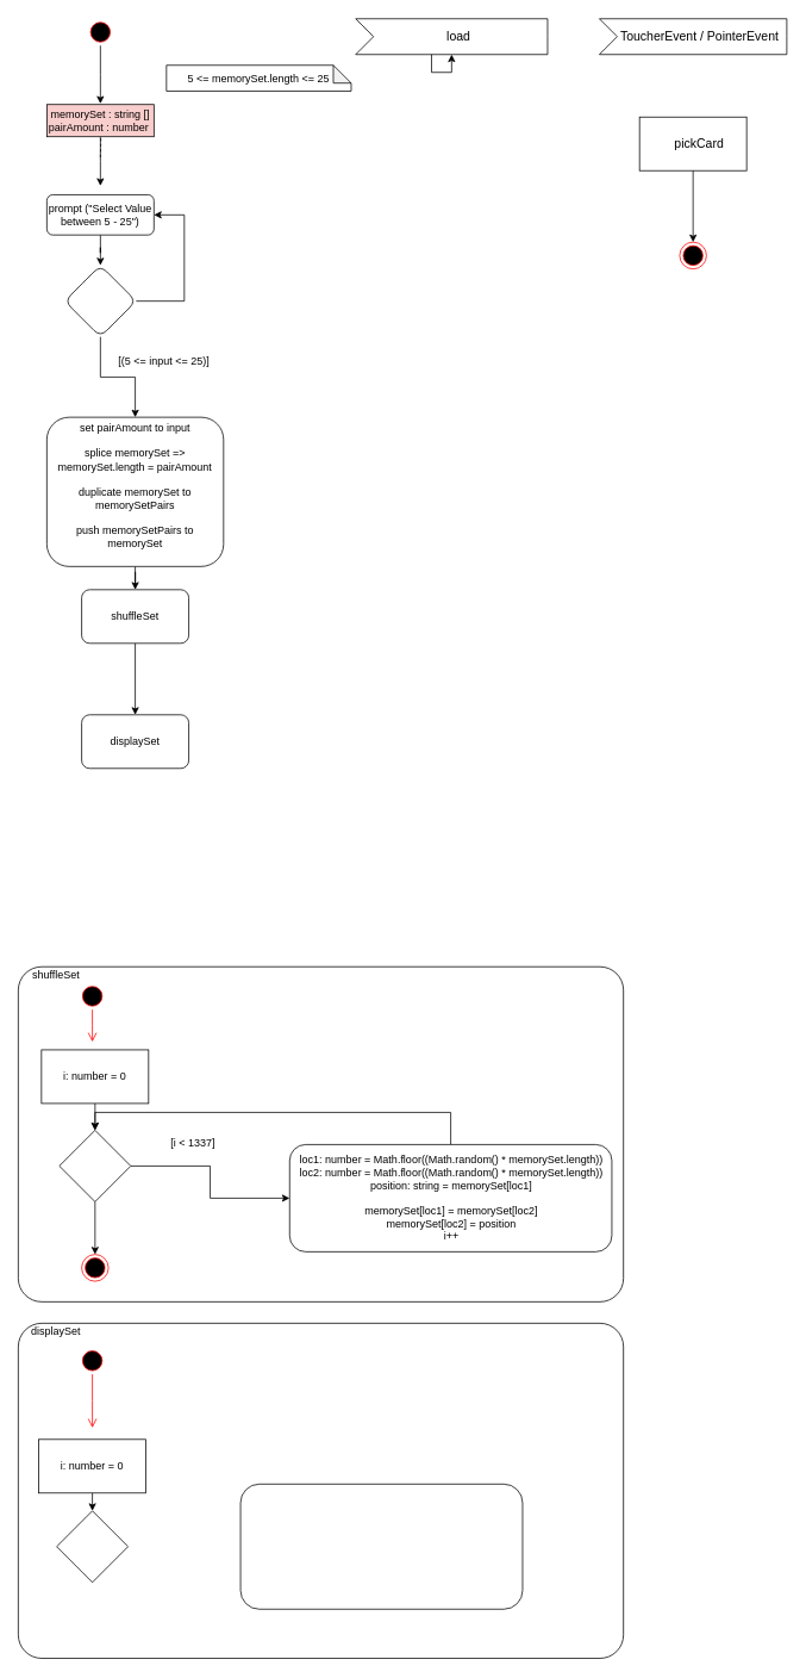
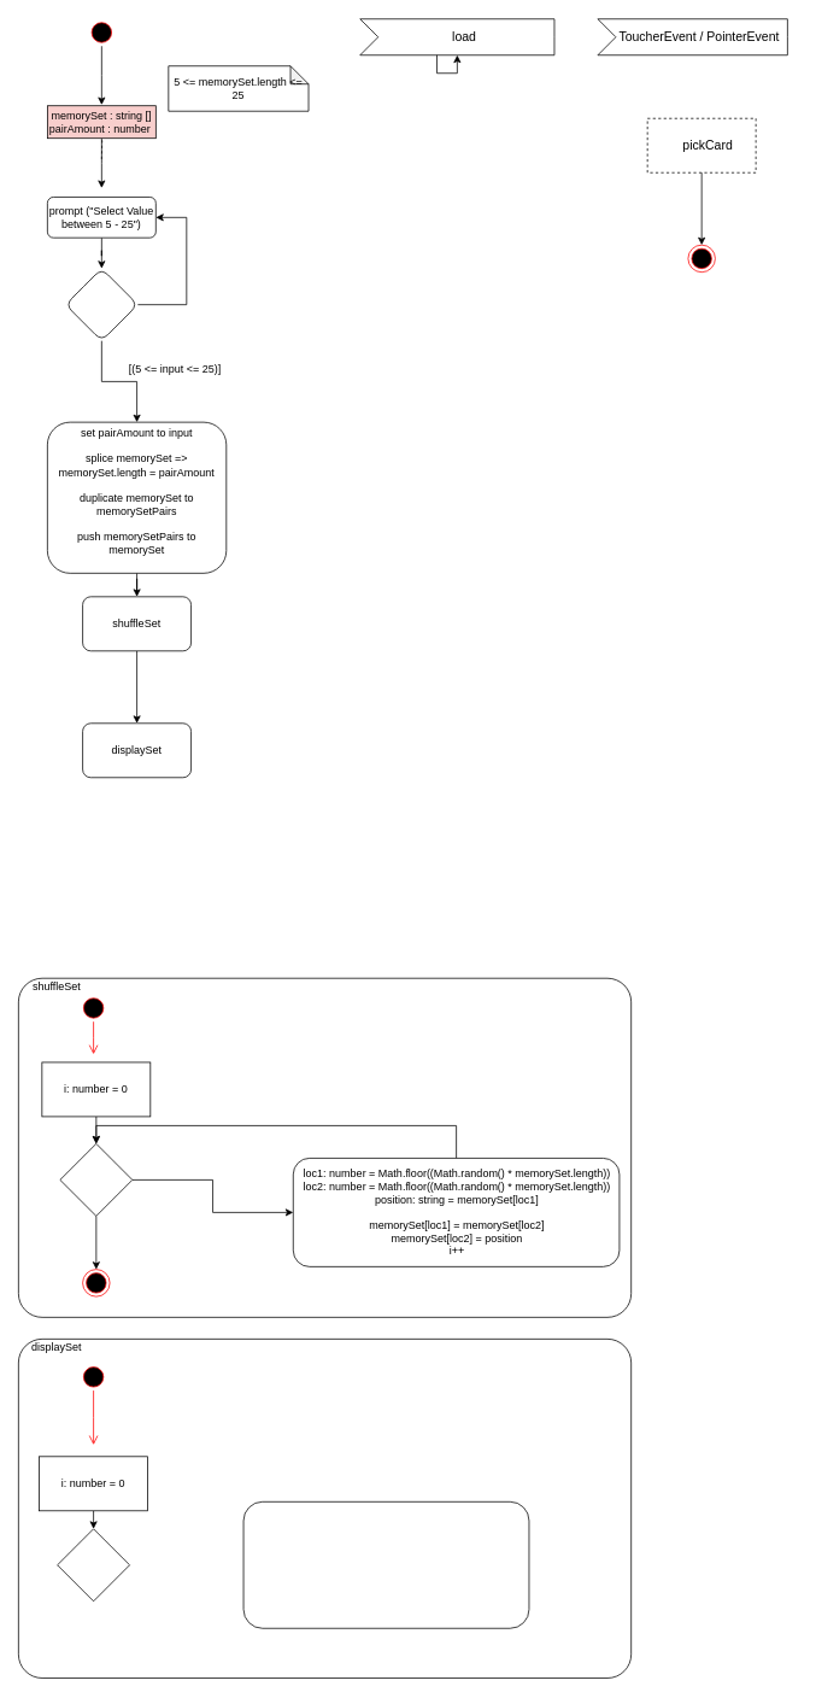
- <mxCell id="3" value="ToucherEvent / PointerEvent" style="html=1;shape=mxgraph.infographic.ribbonSimple;notch1=20;notch2=0;align=center;verticalAlign=middle;fontSize=14;fontStyle=0;fillColor=#FFFFFF;flipH=0;spacingRight=0;spacingLeft=14;" parent="1" vertex="1"><mxGeometry x="671" y="20" width="210" height="40" as="geometry" /></mxCell>
+ <mxCell id="3" value="ToucherEvent / PointerEvent" style="html=1;shape=mxgraph.infographic.ribbonSimple;notch1=20;notch2=0;align=center;verticalAlign=middle;fontSize=14;fontStyle=0;fillColor=#FFFFFF;flipH=0;spacingRight=0;spacingLeft=14;" parent="1" vertex="1"><mxGeometry x="661" y="20" width="210" height="40" as="geometry" /></mxCell>
- <mxCell id="12" value="5 &amp;lt;= memorySet.length &amp;lt;= 25" style="shape=note;whiteSpace=wrap;html=1;backgroundOutline=1;darkOpacity=0.05;rounded=0;size=20;" parent="1" vertex="1"><mxGeometry x="186" y="72" width="206.97" height="29" as="geometry" /></mxCell>
+ <mxCell id="12" value="5 &amp;lt;= memorySet.length &amp;lt;= 25" style="shape=note;whiteSpace=wrap;html=1;backgroundOutline=1;darkOpacity=0.05;rounded=0;size=20;" parent="1" vertex="1"><mxGeometry x="186" y="72" width="155" height="50" as="geometry" /></mxCell>
- <mxCell id="4" value="pickCard" style="whiteSpace=wrap;html=1;fontSize=14;fontStyle=0;fillColor=#FFFFFF;spacingLeft=14;spacingRight=0;" parent="1" vertex="1"><mxGeometry x="716" y="130" width="120" height="60" as="geometry" /></mxCell>
+ <mxCell id="4" value="pickCard" style="whiteSpace=wrap;html=1;fontSize=14;fontStyle=0;fillColor=#FFFFFF;spacingLeft=14;spacingRight=0;dashed=1;" parent="1" vertex="1"><mxGeometry x="716" y="130" width="120" height="60" as="geometry" /></mxCell>
- <mxCell id="21" value="[(5 &amp;lt;= input &amp;lt;= 25)]" style="text;html=1;align=center;verticalAlign=middle;resizable=0;points=[];autosize=1;strokeColor=none;fillColor=none;" parent="1" vertex="1"><mxGeometry x="127" y="394" width="112" height="18" as="geometry" /></mxCell>
+ <mxCell id="21" value="[(5 &amp;lt;= input &amp;lt;= 25)]" style="text;html=1;align=center;verticalAlign=middle;resizable=0;points=[];autosize=1;strokeColor=none;fillColor=none;" parent="1" vertex="1"><mxGeometry x="137" y="399" width="112" height="18" as="geometry" /></mxCell>
- <mxCell id="35" value="[i &amp;lt; 1337]" style="text;html=1;strokeColor=none;fillColor=none;align=center;verticalAlign=middle;whiteSpace=wrap;rounded=0;" vertex="1" parent="1"><mxGeometry x="186" y="1264" width="60" height="30" as="geometry" /></mxCell>
